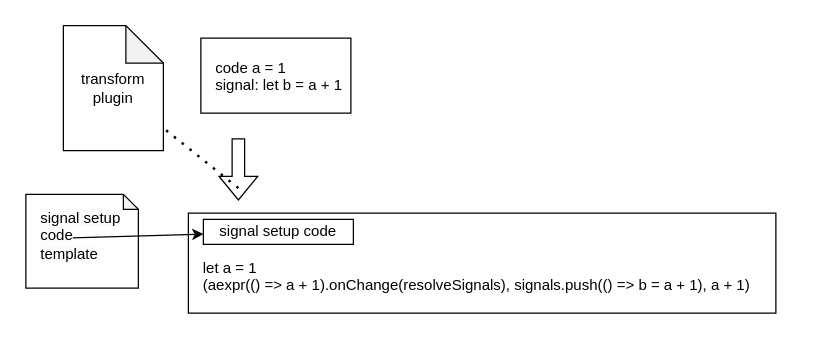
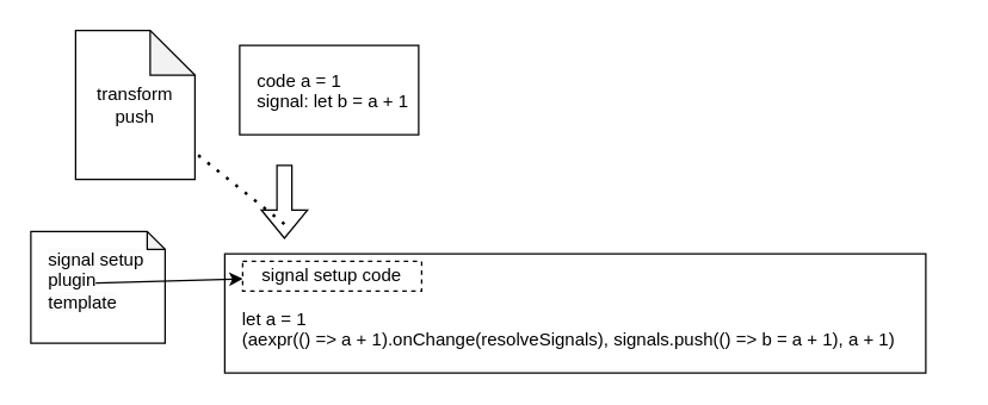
- <mxCell id="11" value="transform plugin" style="shape=note;whiteSpace=wrap;html=1;backgroundOutline=1;darkOpacity=0.05;" vertex="1" parent="1"><mxGeometry x="50" y="20" width="80" height="100" as="geometry" /></mxCell>
+ <mxCell id="11" value="transform push" style="shape=note;whiteSpace=wrap;html=1;backgroundOutline=1;darkOpacity=0.05;" vertex="1" parent="1"><mxGeometry x="50" y="20" width="80" height="100" as="geometry" /></mxCell>
- <mxCell id="7" value="signal setup code" style="rounded=0;whiteSpace=wrap;html=1;" vertex="1" parent="1"><mxGeometry x="162" y="175" width="120" height="20" as="geometry" /></mxCell>
+ <mxCell id="7" value="signal setup code" style="rounded=0;whiteSpace=wrap;html=1;dashed=1;" vertex="1" parent="1"><mxGeometry x="162" y="175" width="120" height="20" as="geometry" /></mxCell>
- <mxCell id="10" value="&lt;span style=&quot;color: rgb(0, 0, 0); font-family: Helvetica; font-size: 12px; font-style: normal; font-variant-ligatures: normal; font-variant-caps: normal; font-weight: 400; letter-spacing: normal; orphans: 2; text-align: center; text-indent: 0px; text-transform: none; widows: 2; word-spacing: 0px; -webkit-text-stroke-width: 0px; background-color: rgb(251, 251, 251); text-decoration-thickness: initial; text-decoration-style: initial; text-decoration-color: initial; float: none; display: inline !important;&quot;&gt;signal setup code template&lt;/span&gt;" style="text;whiteSpace=wrap;html=1;" vertex="1" parent="1"><mxGeometry x="30" y="160" width="70" height="50" as="geometry" /></mxCell>
+ <mxCell id="10" value="&lt;span style=&quot;color: rgb(0, 0, 0); font-family: Helvetica; font-size: 12px; font-style: normal; font-variant-ligatures: normal; font-variant-caps: normal; font-weight: 400; letter-spacing: normal; orphans: 2; text-align: center; text-indent: 0px; text-transform: none; widows: 2; word-spacing: 0px; -webkit-text-stroke-width: 0px; background-color: rgb(251, 251, 251); text-decoration-thickness: initial; text-decoration-style: initial; text-decoration-color: initial; float: none; display: inline !important;&quot;&gt;signal setup plugin template&lt;/span&gt;" style="text;whiteSpace=wrap;html=1;" vertex="1" parent="1"><mxGeometry x="30" y="160" width="70" height="50" as="geometry" /></mxCell>
